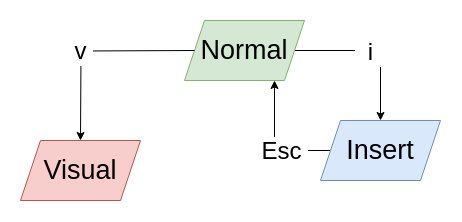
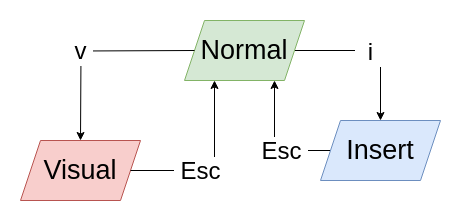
+ <mxCell id="9" style="edgeStyle=orthogonalEdgeStyle;rounded=0;orthogonalLoop=1;jettySize=auto;html=1;entryX=0.25;entryY=1;entryDx=0;entryDy=0;" edge="1" parent="1" source="5" target="4"><mxGeometry relative="1" as="geometry"><mxPoint x="340" y="180" as="sourcePoint" /><mxPoint x="284" y="90" as="targetPoint" /></mxGeometry></mxCell>
+ <mxCell id="10" value="&amp;nbsp;Esc&amp;nbsp;" style="edgeLabel;html=1;align=center;verticalAlign=middle;resizable=0;points=[];fontSize=24;" vertex="1" connectable="0" parent="9"><mxGeometry x="-0.205" relative="1" as="geometry"><mxPoint as="offset" /></mxGeometry></mxCell>
